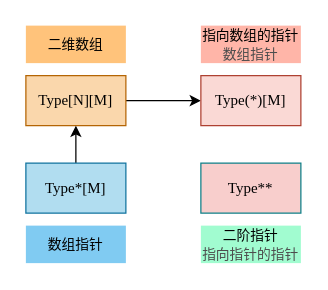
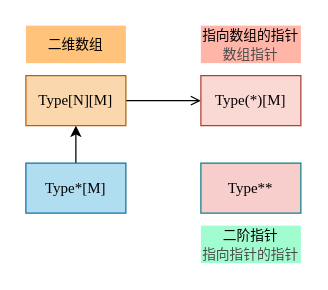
- <mxCell id="2" value="" style="edgeStyle=orthogonalEdgeStyle;rounded=0;orthogonalLoop=1;jettySize=auto;html=1;" edge="1" parent="1" source="3" target="4"><mxGeometry relative="1" as="geometry" /></mxCell>
+ <mxCell id="2" value="" style="edgeStyle=orthogonalEdgeStyle;rounded=0;orthogonalLoop=1;jettySize=auto;html=1;endArrow=open;" edge="1" parent="1" source="3" target="4"><mxGeometry relative="1" as="geometry" /></mxCell>
- <mxCell id="10" value="&lt;span style=&quot;font-size: 11px;&quot;&gt;数组指针&lt;/span&gt;" style="text;html=1;strokeColor=none;fillColor=#80cbf2;align=center;verticalAlign=middle;whiteSpace=wrap;rounded=0;" vertex="1" parent="1"><mxGeometry x="20" y="180" width="80" height="30" as="geometry" /></mxCell>
